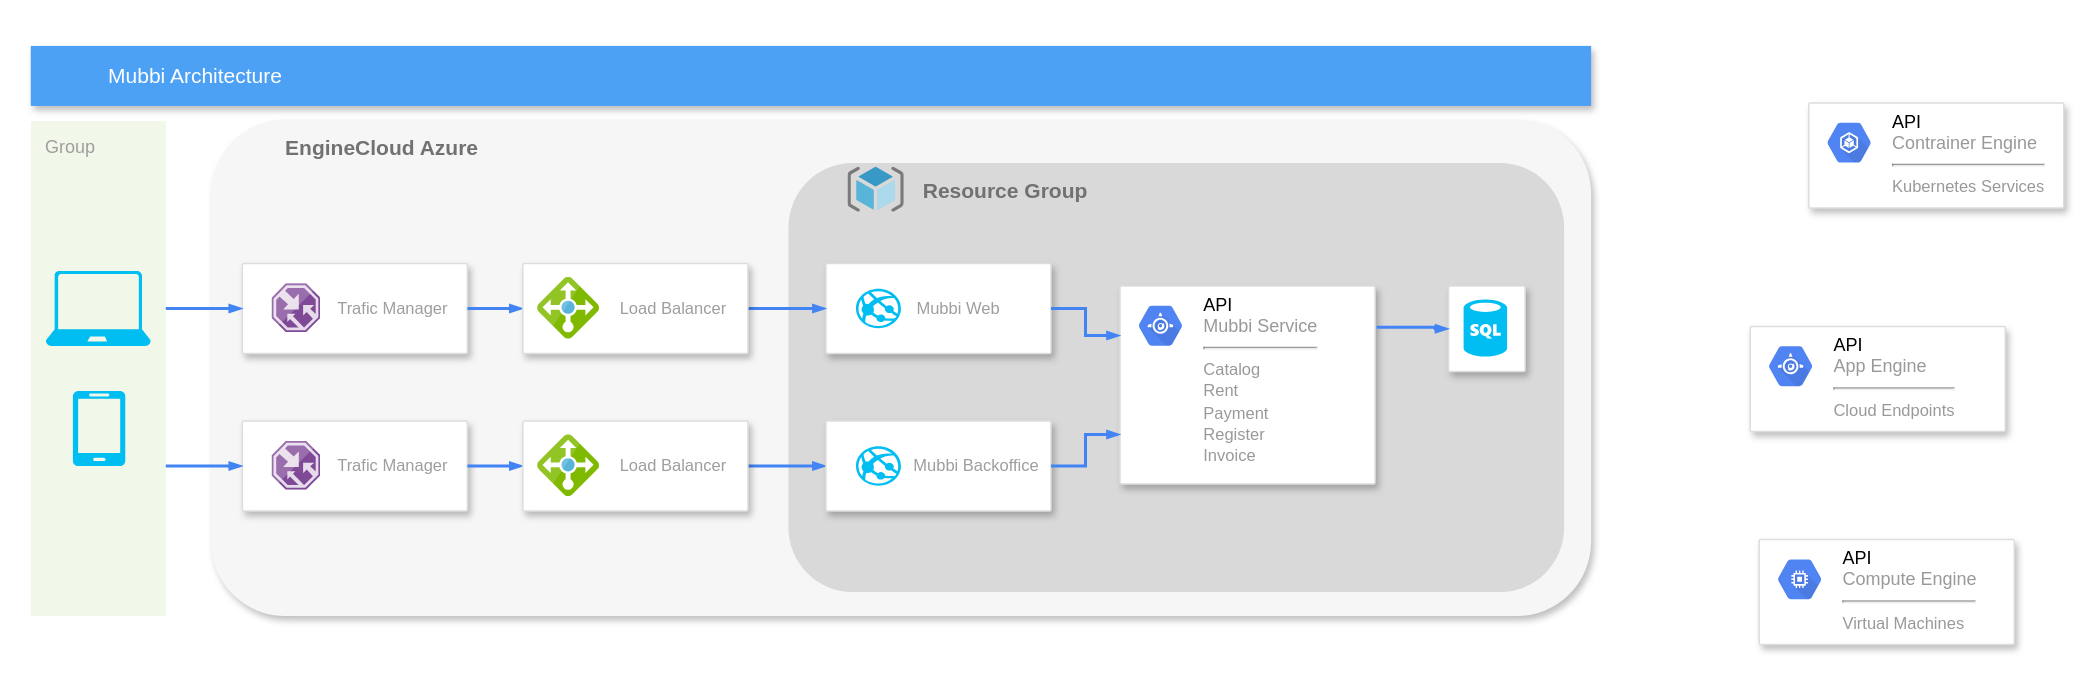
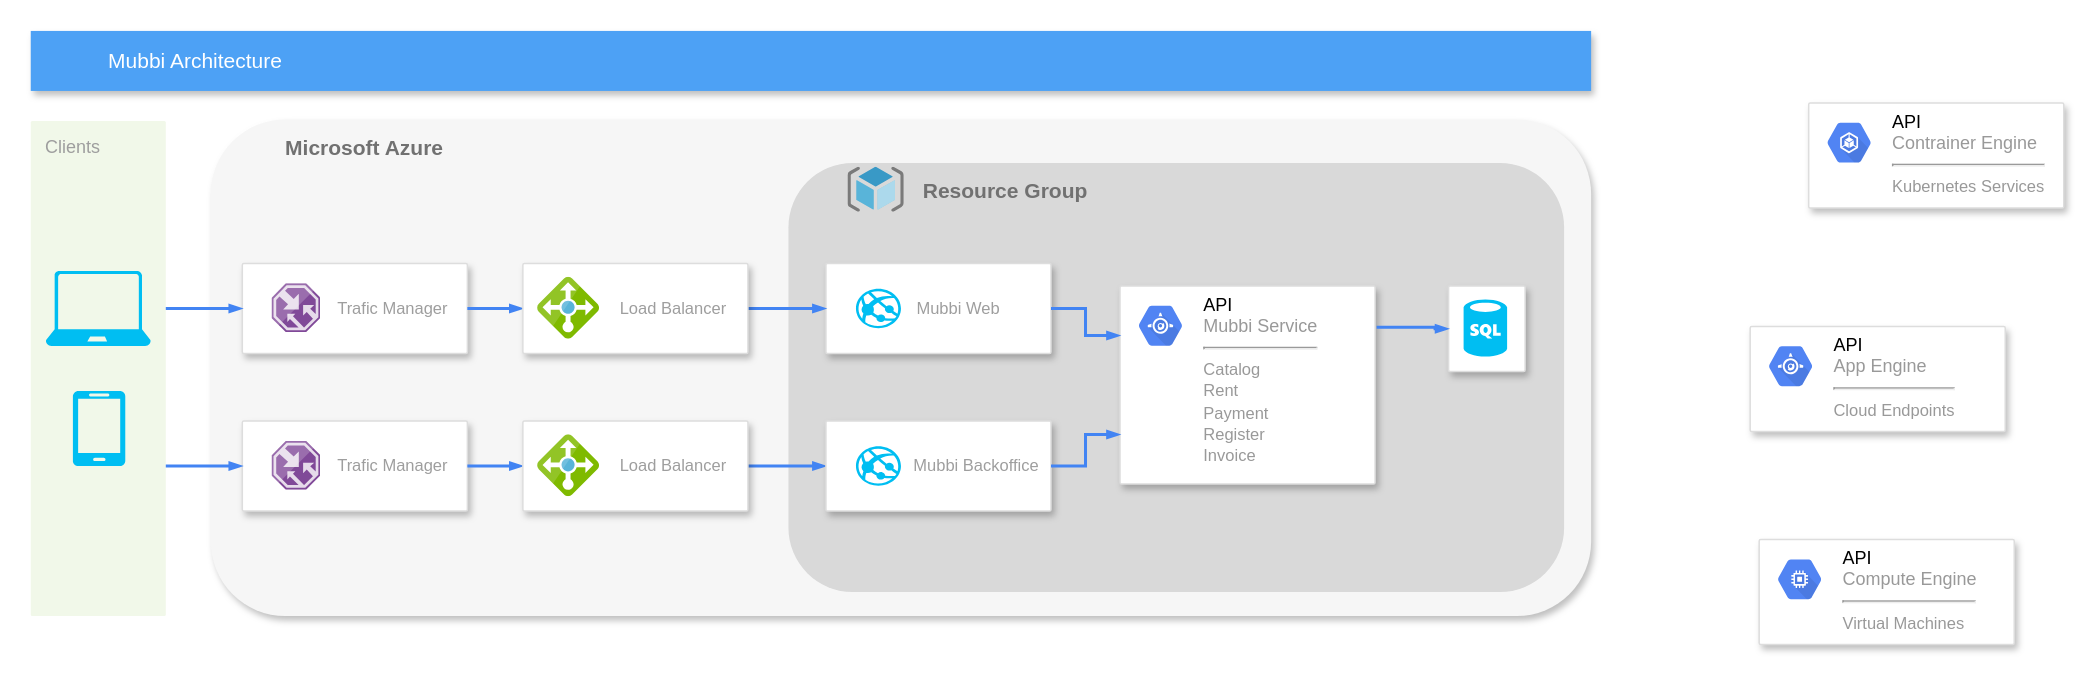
- <mxCell id="7" value="Mubbi Architecture" style="fillColor=#4DA1F5;strokeColor=none;shadow=1;gradientColor=none;fontSize=14;align=left;spacingLeft=50;fontColor=#ffffff;html=1;" parent="1" vertex="1"><mxGeometry x="20" y="30" width="1040" height="40" as="geometry" /></mxCell>
+ <mxCell id="7" value="Mubbi Architecture" style="fillColor=#4DA1F5;strokeColor=none;shadow=1;gradientColor=none;fontSize=14;align=left;spacingLeft=50;fontColor=#ffffff;html=1;" parent="1" vertex="1"><mxGeometry x="20" y="20" width="1040" height="40" as="geometry" /></mxCell>
- <mxCell id="6" value="Group" style="rounded=1;absoluteArcSize=1;arcSize=2;html=1;strokeColor=none;gradientColor=none;shadow=0;dashed=0;fontSize=12;fontColor=#9E9E9E;align=left;verticalAlign=top;spacing=10;spacingTop=-4;fillColor=#F1F8E9;" parent="1" vertex="1"><mxGeometry x="20" y="80" width="90" height="330" as="geometry" /></mxCell>
+ <mxCell id="6" value="Clients" style="rounded=1;absoluteArcSize=1;arcSize=2;html=1;strokeColor=none;gradientColor=none;shadow=0;dashed=0;fontSize=12;fontColor=#9E9E9E;align=left;verticalAlign=top;spacing=10;spacingTop=-4;fillColor=#F1F8E9;" parent="1" vertex="1"><mxGeometry x="20" y="80" width="90" height="330" as="geometry" /></mxCell>
- <mxCell id="2" value="&lt;b&gt;EngineCloud Azure&amp;nbsp;&lt;/b&gt;" style="fillColor=#F6F6F6;strokeColor=none;shadow=1;gradientColor=none;fontSize=14;align=left;spacing=10;fontColor=#717171;9E9E9E;verticalAlign=top;spacingTop=-4;fontStyle=0;spacingLeft=40;html=1;rounded=1;" parent="1" vertex="1"><mxGeometry x="140" y="79" width="920" height="331" as="geometry" /></mxCell>
+ <mxCell id="2" value="&lt;b&gt;Microsoft Azure&amp;nbsp;&lt;/b&gt;" style="fillColor=#F6F6F6;strokeColor=none;shadow=1;gradientColor=none;fontSize=14;align=left;spacing=10;fontColor=#717171;9E9E9E;verticalAlign=top;spacingTop=-4;fontStyle=0;spacingLeft=40;html=1;rounded=1;" parent="1" vertex="1"><mxGeometry x="140" y="79" width="920" height="331" as="geometry" /></mxCell>
